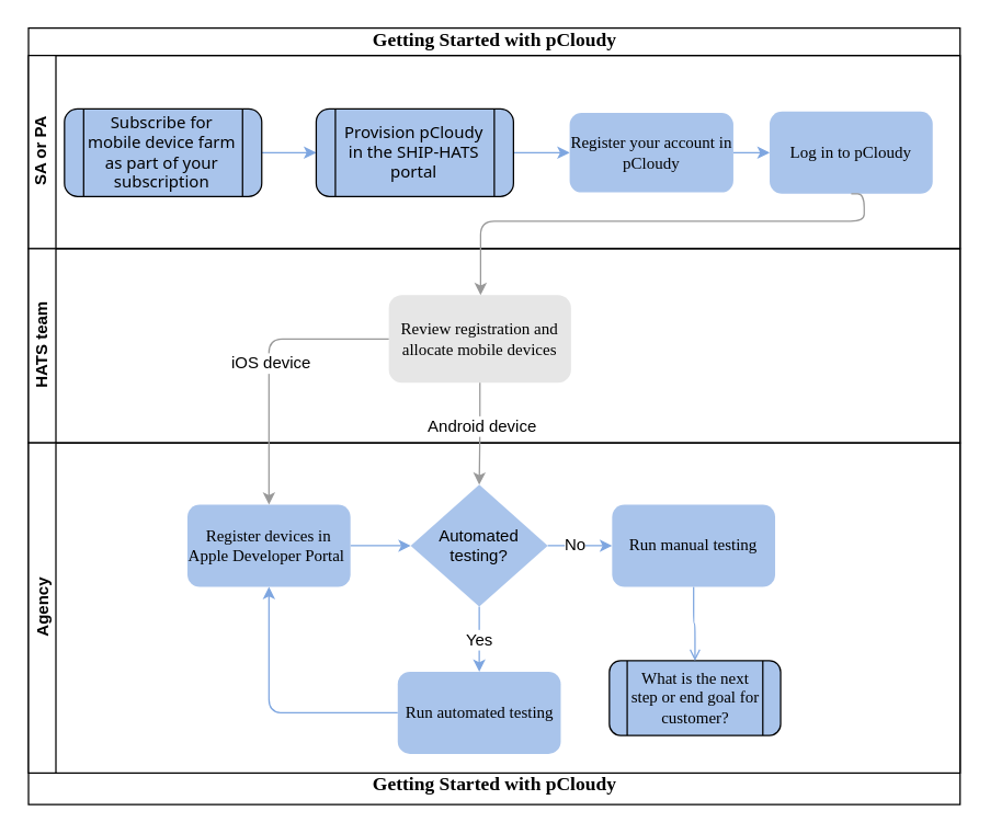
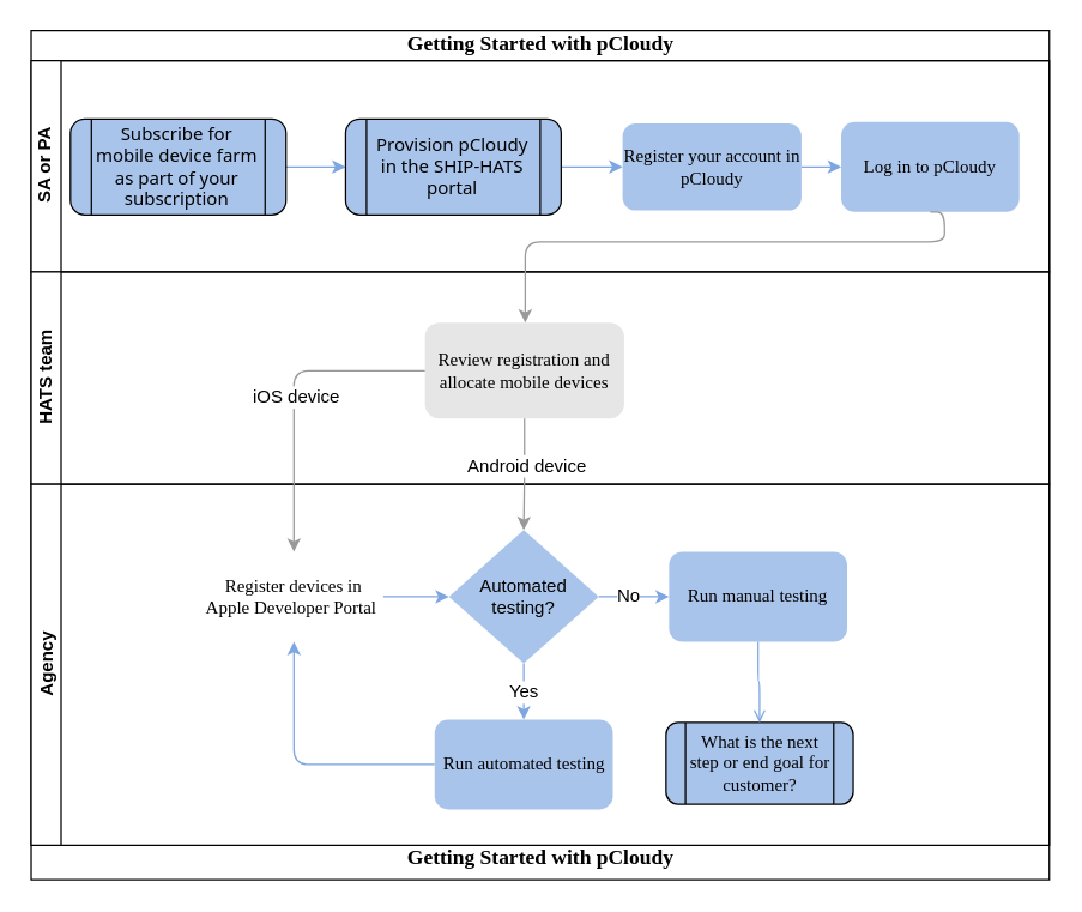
- <mxCell id="17" value="&lt;span style=&quot;font-size: 12px;&quot;&gt;Register devices in Apple Developer Portal&amp;nbsp;&lt;/span&gt;" style="rounded=1;whiteSpace=wrap;html=1;fontFamily=Verdana;fontSize=8;align=center;fillColor=#A9C4EB;strokeColor=none;" vertex="1" parent="14"><mxGeometry x="116" y="45" width="119" height="60" as="geometry" /></mxCell>
+ <mxCell id="17" value="&lt;span style=&quot;font-size: 12px;&quot;&gt;Register devices in Apple Developer Portal&amp;nbsp;&lt;/span&gt;" style="rounded=1;whiteSpace=wrap;html=1;fontFamily=Verdana;fontSize=8;align=center;fillColor=#ffffff;strokeColor=none;" vertex="1" parent="14"><mxGeometry x="116" y="45" width="119" height="60" as="geometry" /></mxCell>
- <mxCell id="19" value="&lt;span style=&quot;font-size: 12px;&quot;&gt;Run automated testing&lt;/span&gt;" style="rounded=1;whiteSpace=wrap;html=1;fontFamily=Verdana;fontSize=8;align=center;fillColor=#A9C4EB;strokeColor=none;" vertex="1" parent="14"><mxGeometry x="269.5" y="167" width="119" height="60" as="geometry" /></mxCell>
+ <mxCell id="19" value="&lt;span style=&quot;font-size: 12px;&quot;&gt;Run automated testing&lt;/span&gt;" style="rounded=1;whiteSpace=wrap;html=1;fontFamily=Verdana;fontSize=8;align=center;fillColor=#A9C4EB;strokeColor=none;" vertex="1" parent="14"><mxGeometry x="269.5" y="157" width="119" height="60" as="geometry" /></mxCell>
